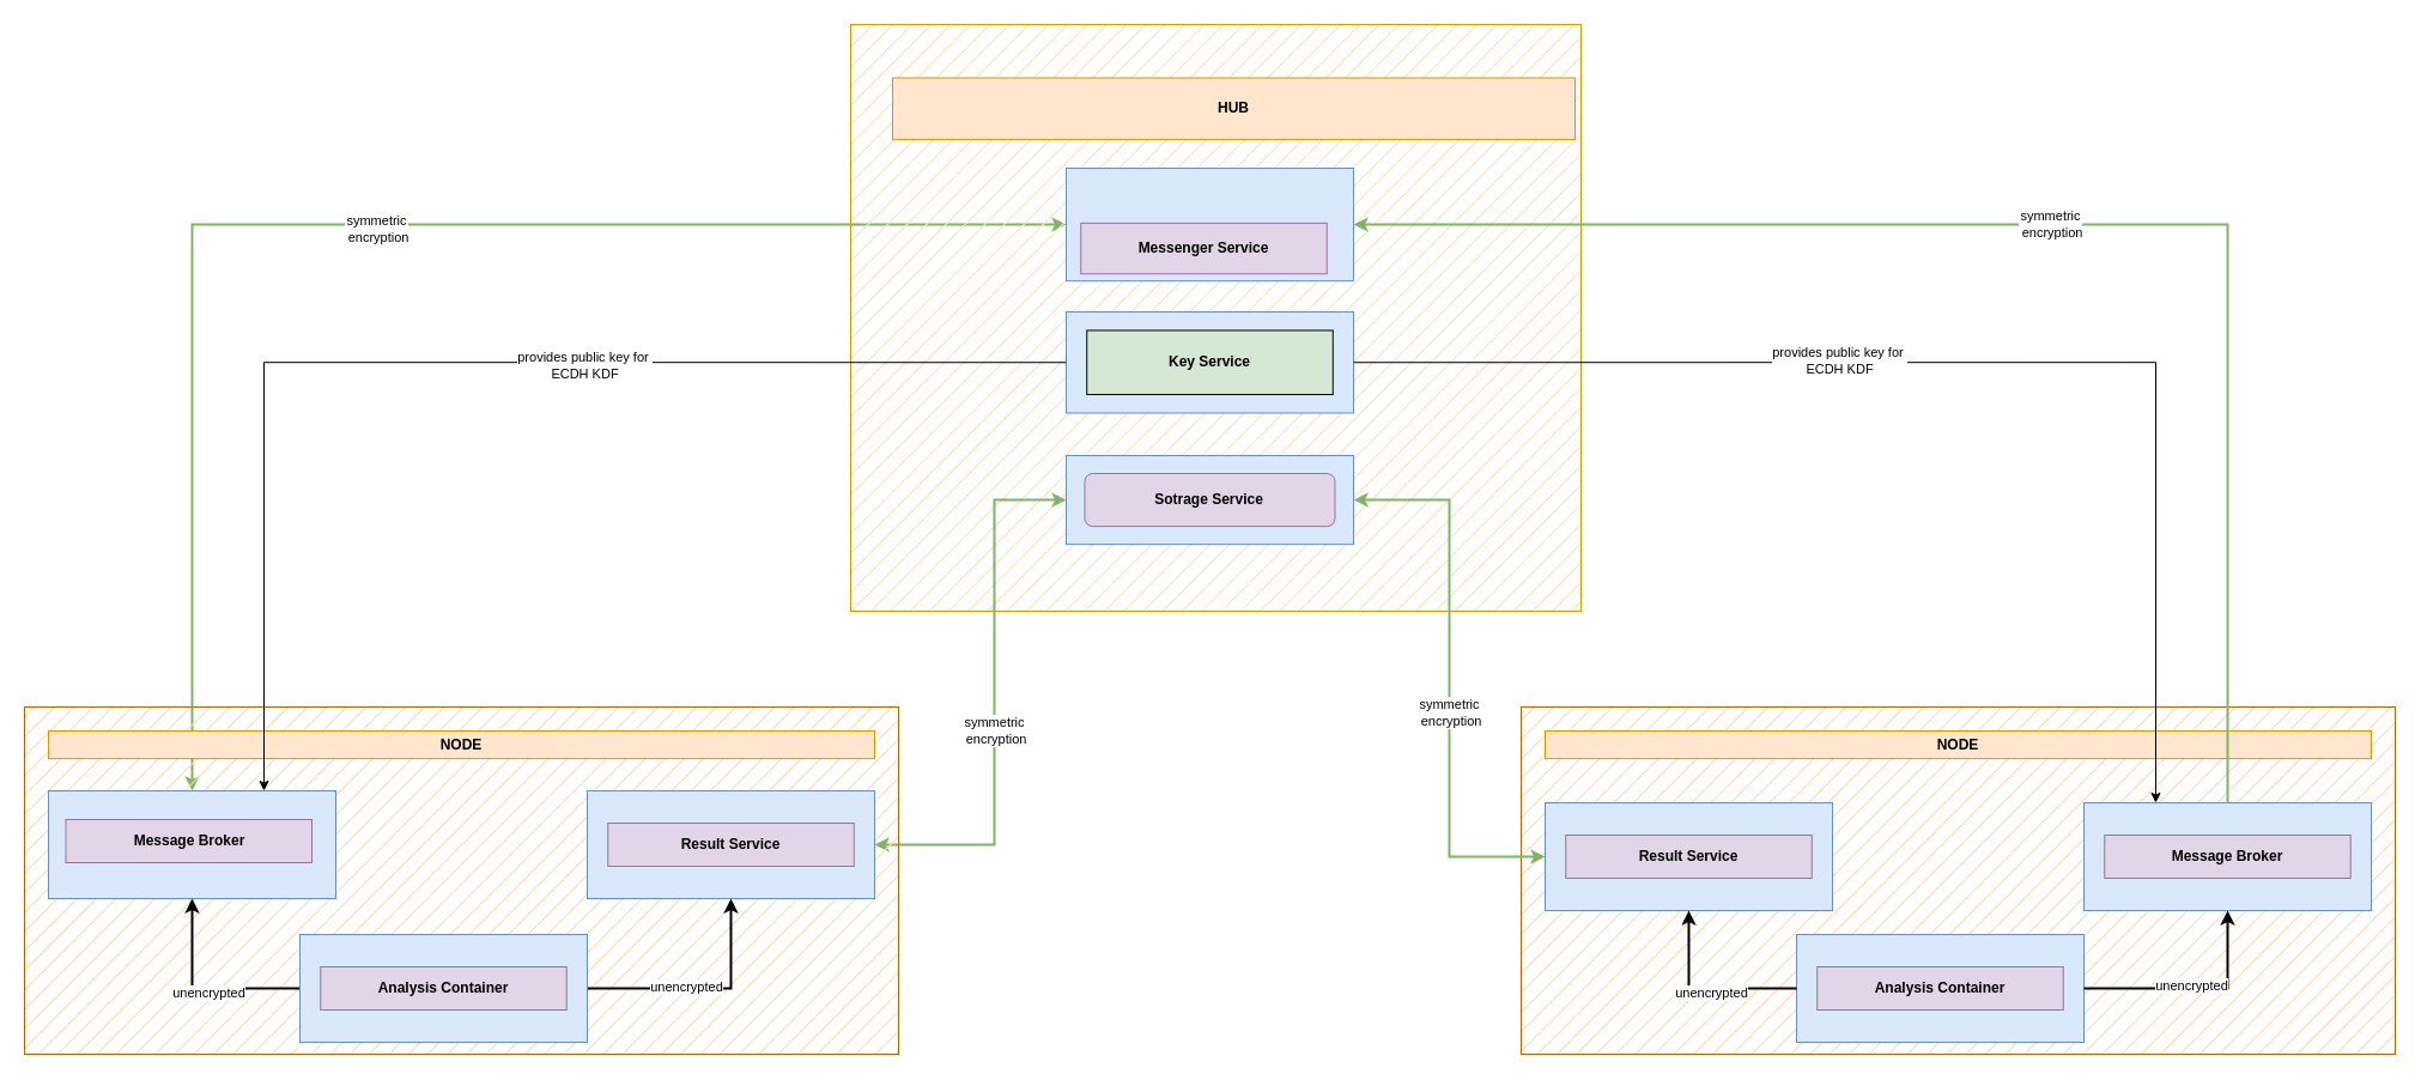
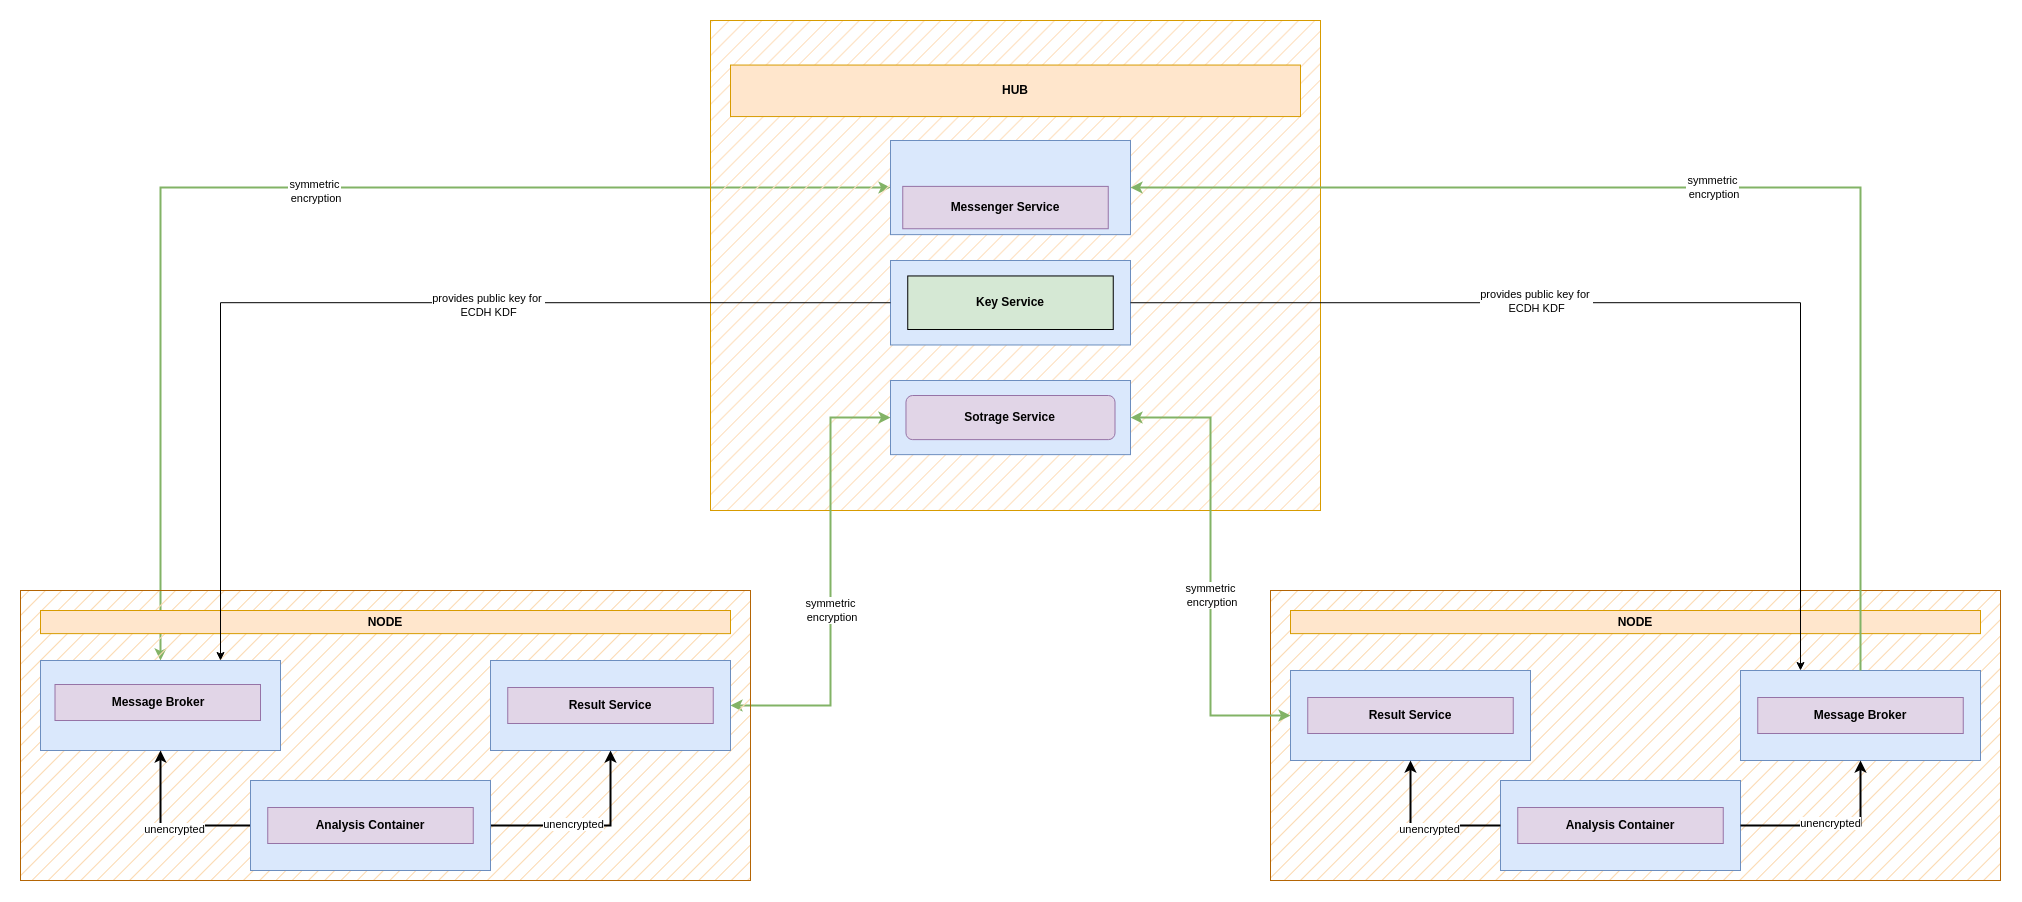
- <mxCell id="7" value="&lt;b&gt;HUB&lt;/b&gt;" style="rounded=0;whiteSpace=wrap;html=1;fillColor=#ffe6cc;strokeColor=#d79b00;container=0;" parent="4" vertex="1"><mxGeometry x="35" y="44.545" width="570" height="51.517" as="geometry" /></mxCell>
+ <mxCell id="7" value="&lt;b&gt;HUB&lt;/b&gt;" style="rounded=0;whiteSpace=wrap;html=1;fillColor=#ffe6cc;strokeColor=#d79b00;container=0;" parent="4" vertex="1"><mxGeometry x="20" y="44.545" width="570" height="51.517" as="geometry" /></mxCell>
